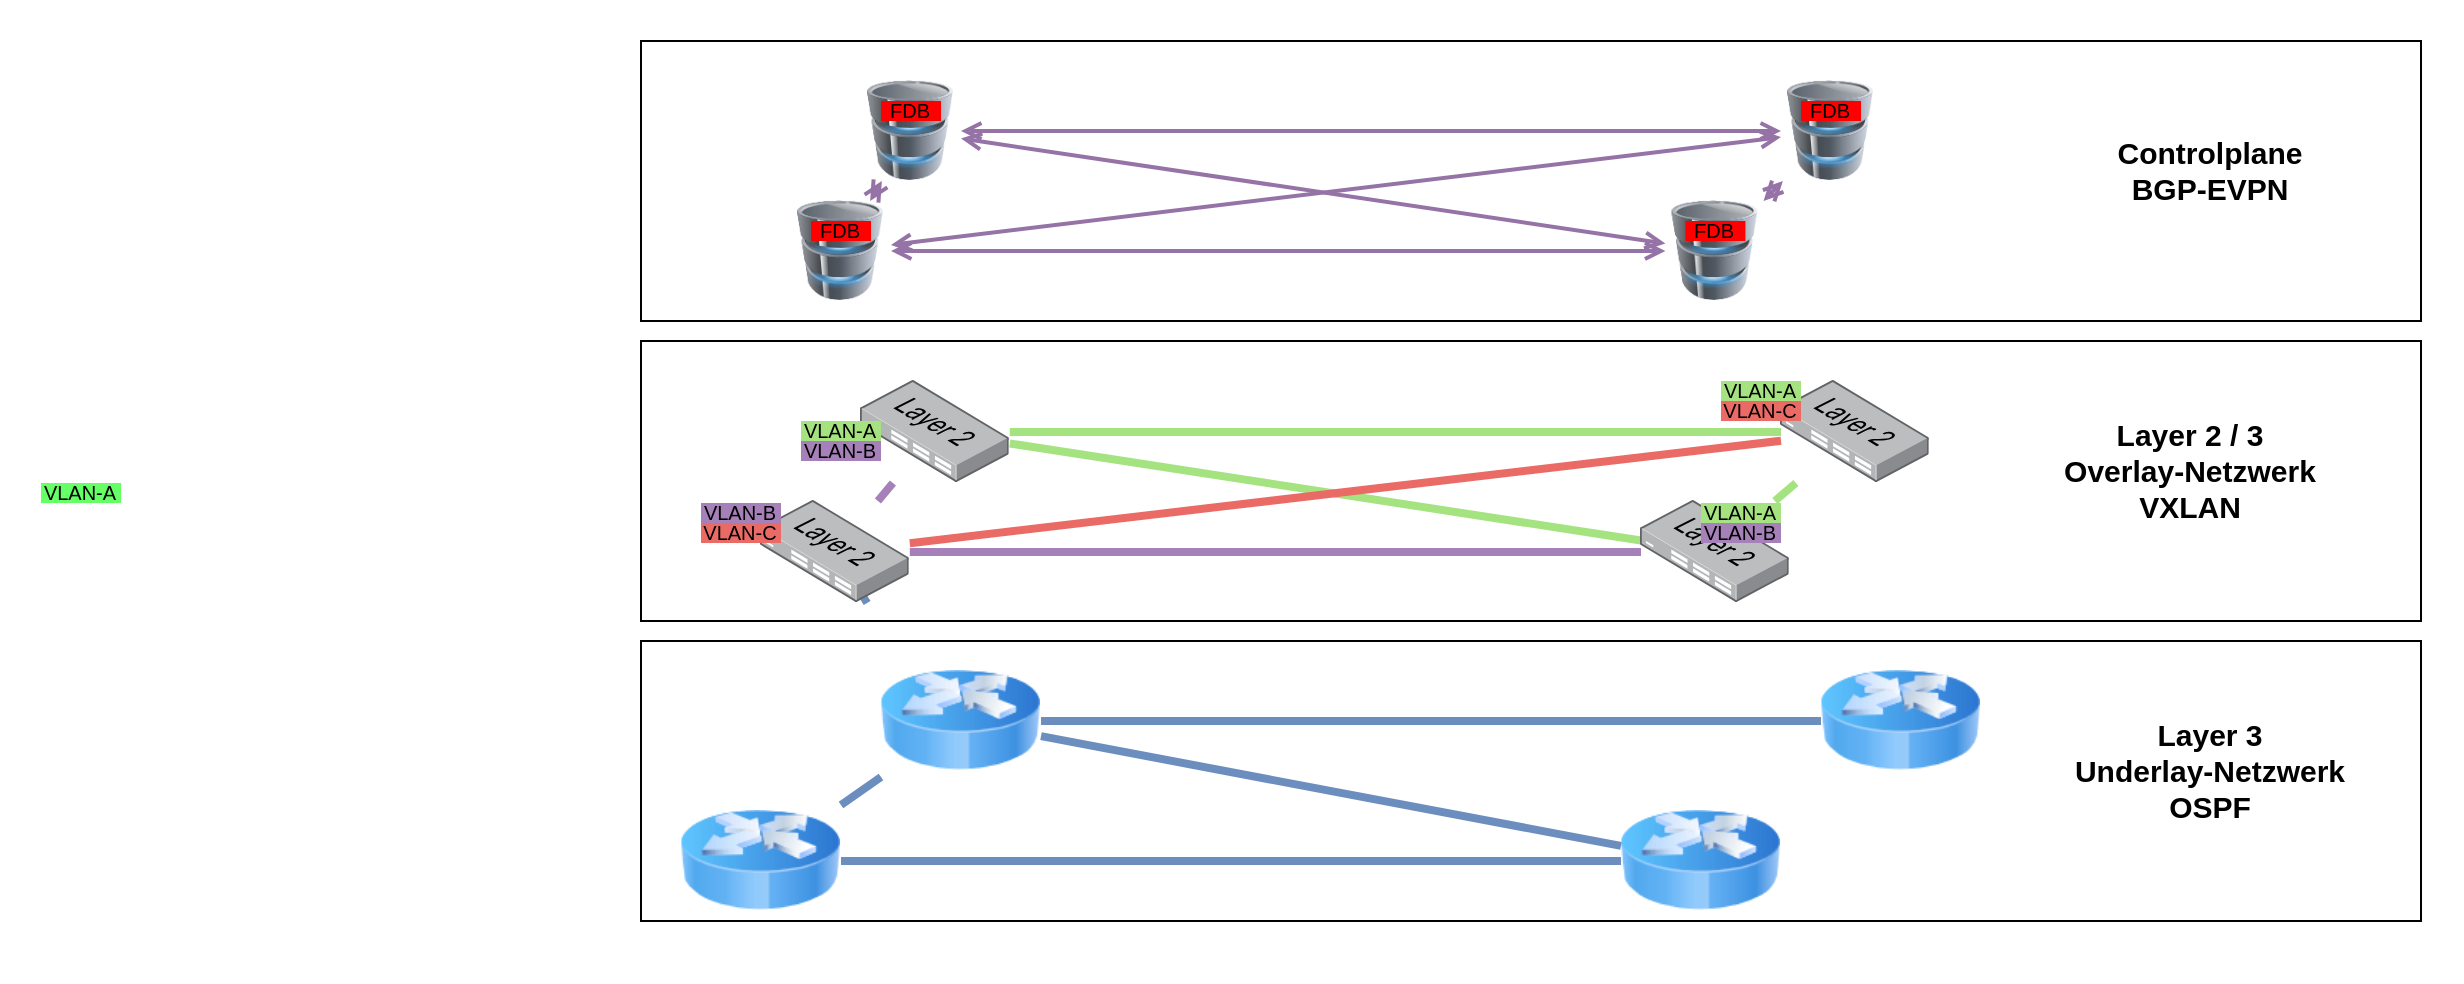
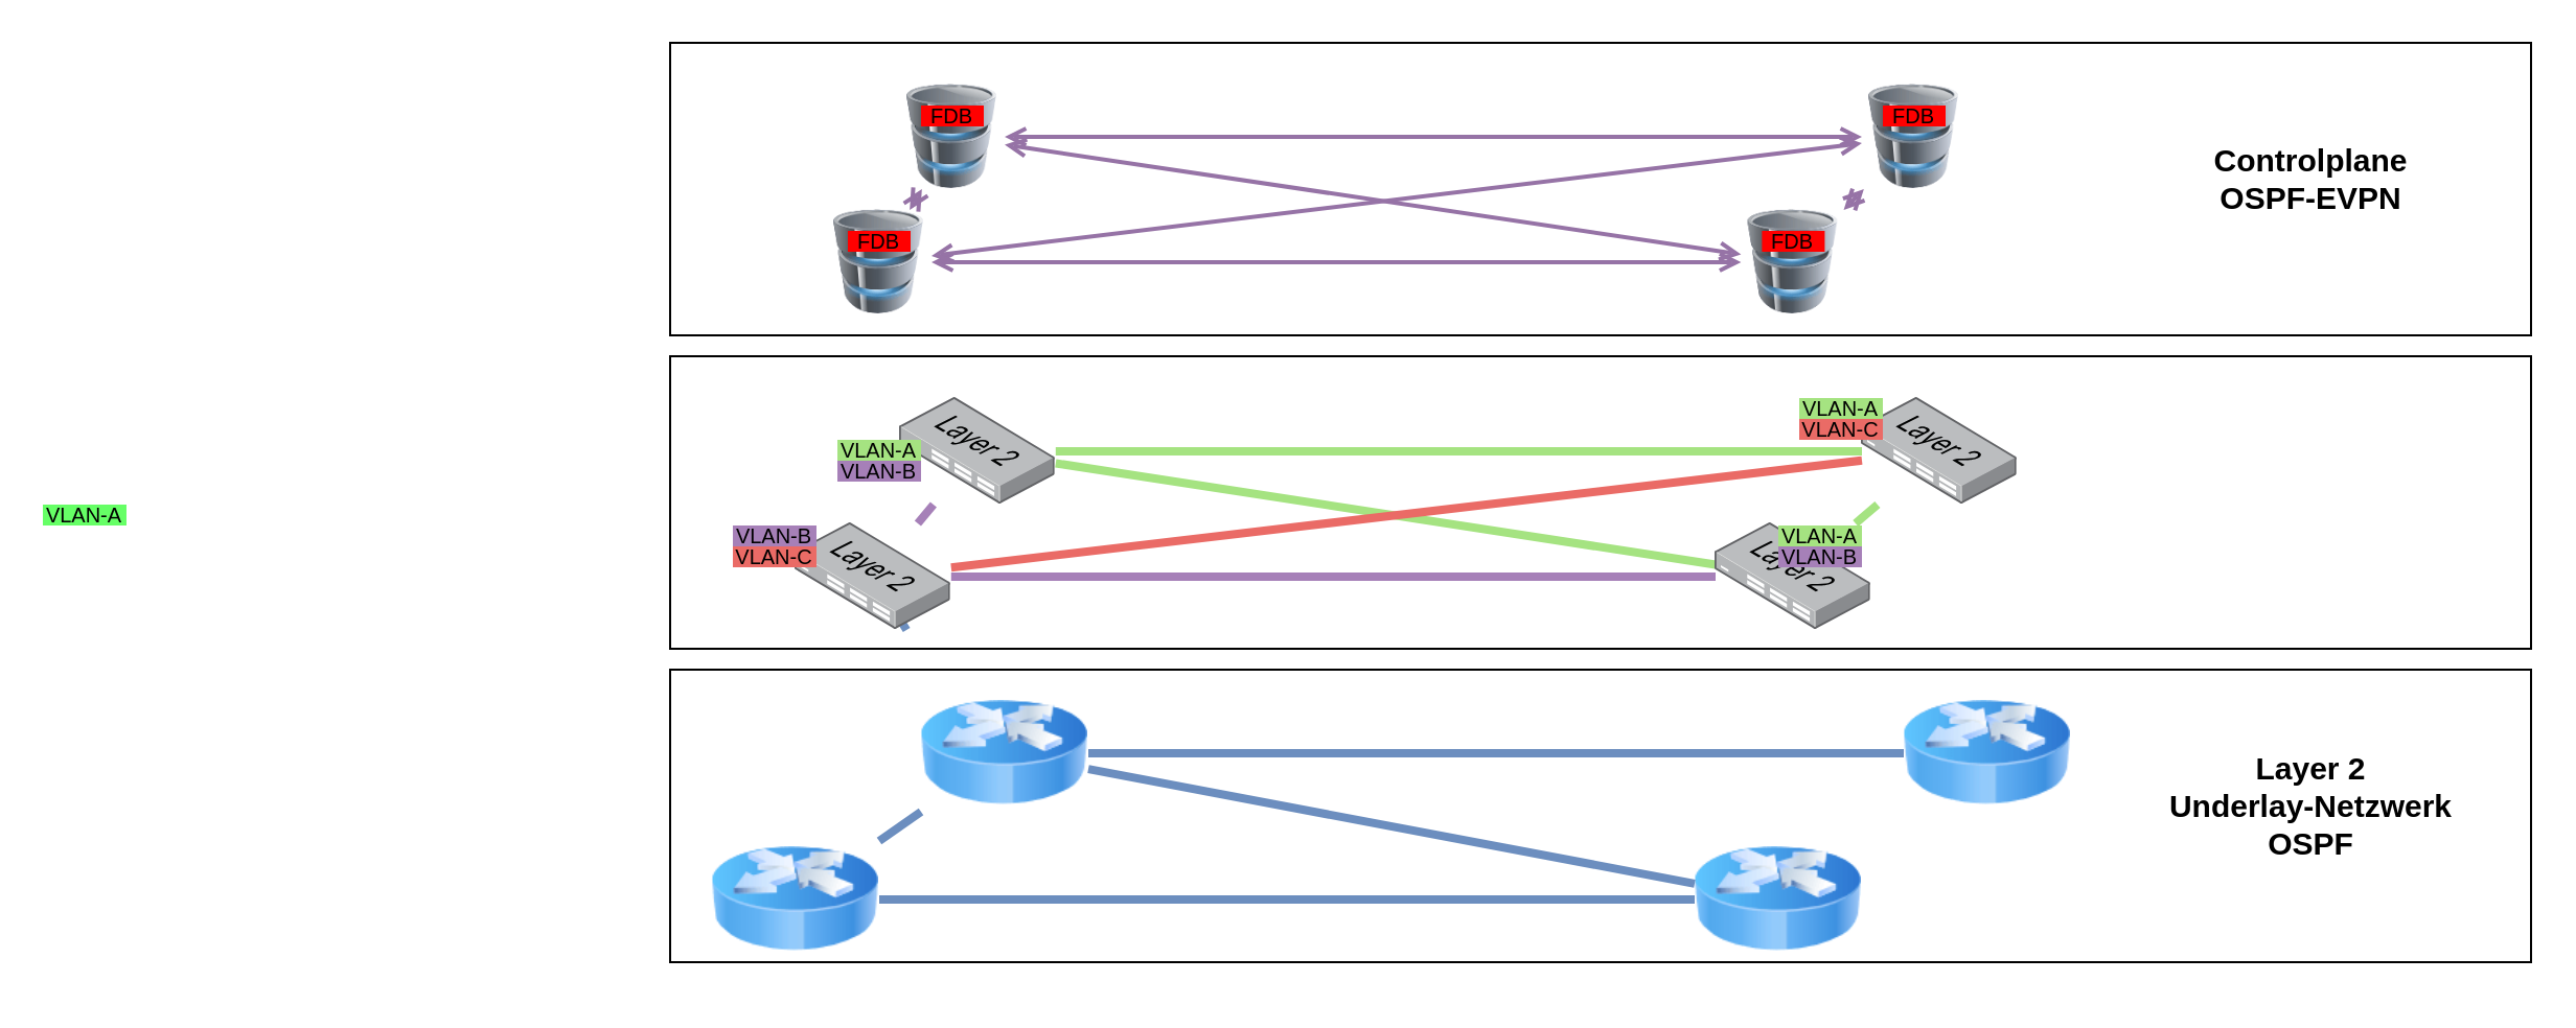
- <mxCell id="32" value="&lt;span style=&quot;font-size: 15px;&quot;&gt;&lt;b&gt;Controlplane&lt;br&gt;BGP-EVPN&lt;br&gt;&lt;/b&gt;&lt;/span&gt;" style="text;html=1;strokeColor=none;fillColor=none;align=center;verticalAlign=middle;whiteSpace=wrap;rounded=0;" vertex="1" parent="1"><mxGeometry x="1030" y="60" width="150" height="50" as="geometry" /></mxCell>
+ <mxCell id="32" value="&lt;span style=&quot;font-size: 15px;&quot;&gt;&lt;b&gt;Controlplane&lt;br&gt;OSPF-EVPN&lt;br&gt;&lt;/b&gt;&lt;/span&gt;" style="text;html=1;strokeColor=none;fillColor=none;align=center;verticalAlign=middle;whiteSpace=wrap;rounded=0;" vertex="1" parent="1"><mxGeometry x="1030" y="60" width="150" height="50" as="geometry" /></mxCell>
- <mxCell id="19" value="&lt;span style=&quot;font-size: 15px;&quot;&gt;&lt;b&gt;Layer 2 / 3 Overlay-Netzwerk VXLAN&lt;/b&gt;&lt;/span&gt;" style="text;html=1;strokeColor=none;fillColor=none;align=center;verticalAlign=middle;whiteSpace=wrap;rounded=0;" vertex="1" parent="1"><mxGeometry x="1030" y="210" width="130" height="50" as="geometry" /></mxCell>
- <mxCell id="11" value="&lt;b style=&quot;font-size: 15px;&quot;&gt;Layer 3 &lt;br&gt;Underlay-Netzwerk&lt;br&gt;OSPF&lt;/b&gt;" style="text;html=1;strokeColor=none;fillColor=none;align=center;verticalAlign=middle;whiteSpace=wrap;rounded=0;" vertex="1" parent="1"><mxGeometry x="1030" y="360" width="150" height="50" as="geometry" /></mxCell>
+ <mxCell id="11" value="&lt;b style=&quot;font-size: 15px;&quot;&gt;Layer 2 &lt;br&gt;Underlay-Netzwerk&lt;br&gt;OSPF&lt;/b&gt;" style="text;html=1;strokeColor=none;fillColor=none;align=center;verticalAlign=middle;whiteSpace=wrap;rounded=0;" vertex="1" parent="1"><mxGeometry x="1030" y="360" width="150" height="50" as="geometry" /></mxCell>
